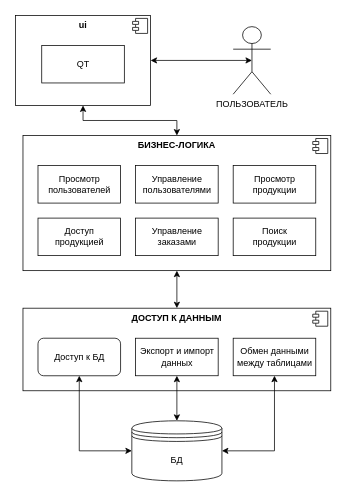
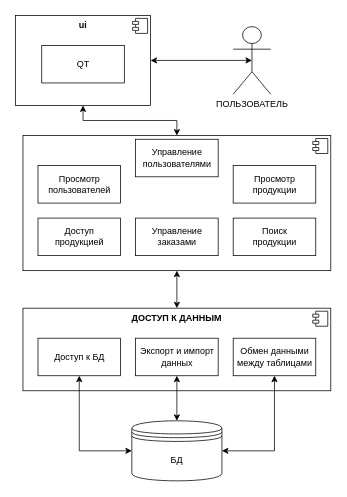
- <mxCell id="21" value="Управление&lt;br&gt;пользователями" style="html=1;" vertex="1" parent="1"><mxGeometry x="180" y="220" width="110" height="50" as="geometry" /></mxCell>
+ <mxCell id="21" value="Управление&lt;br&gt;пользователями" style="html=1;" vertex="1" parent="1"><mxGeometry x="180" y="185" width="110" height="50" as="geometry" /></mxCell>
- <mxCell id="14" value="Доступ к БД" style="html=1;rounded=1;" vertex="1" parent="1"><mxGeometry x="50" y="450" width="110" height="50" as="geometry" /></mxCell>
+ <mxCell id="14" value="Доступ к БД" style="html=1;" vertex="1" parent="1"><mxGeometry x="50" y="450" width="110" height="50" as="geometry" /></mxCell>
